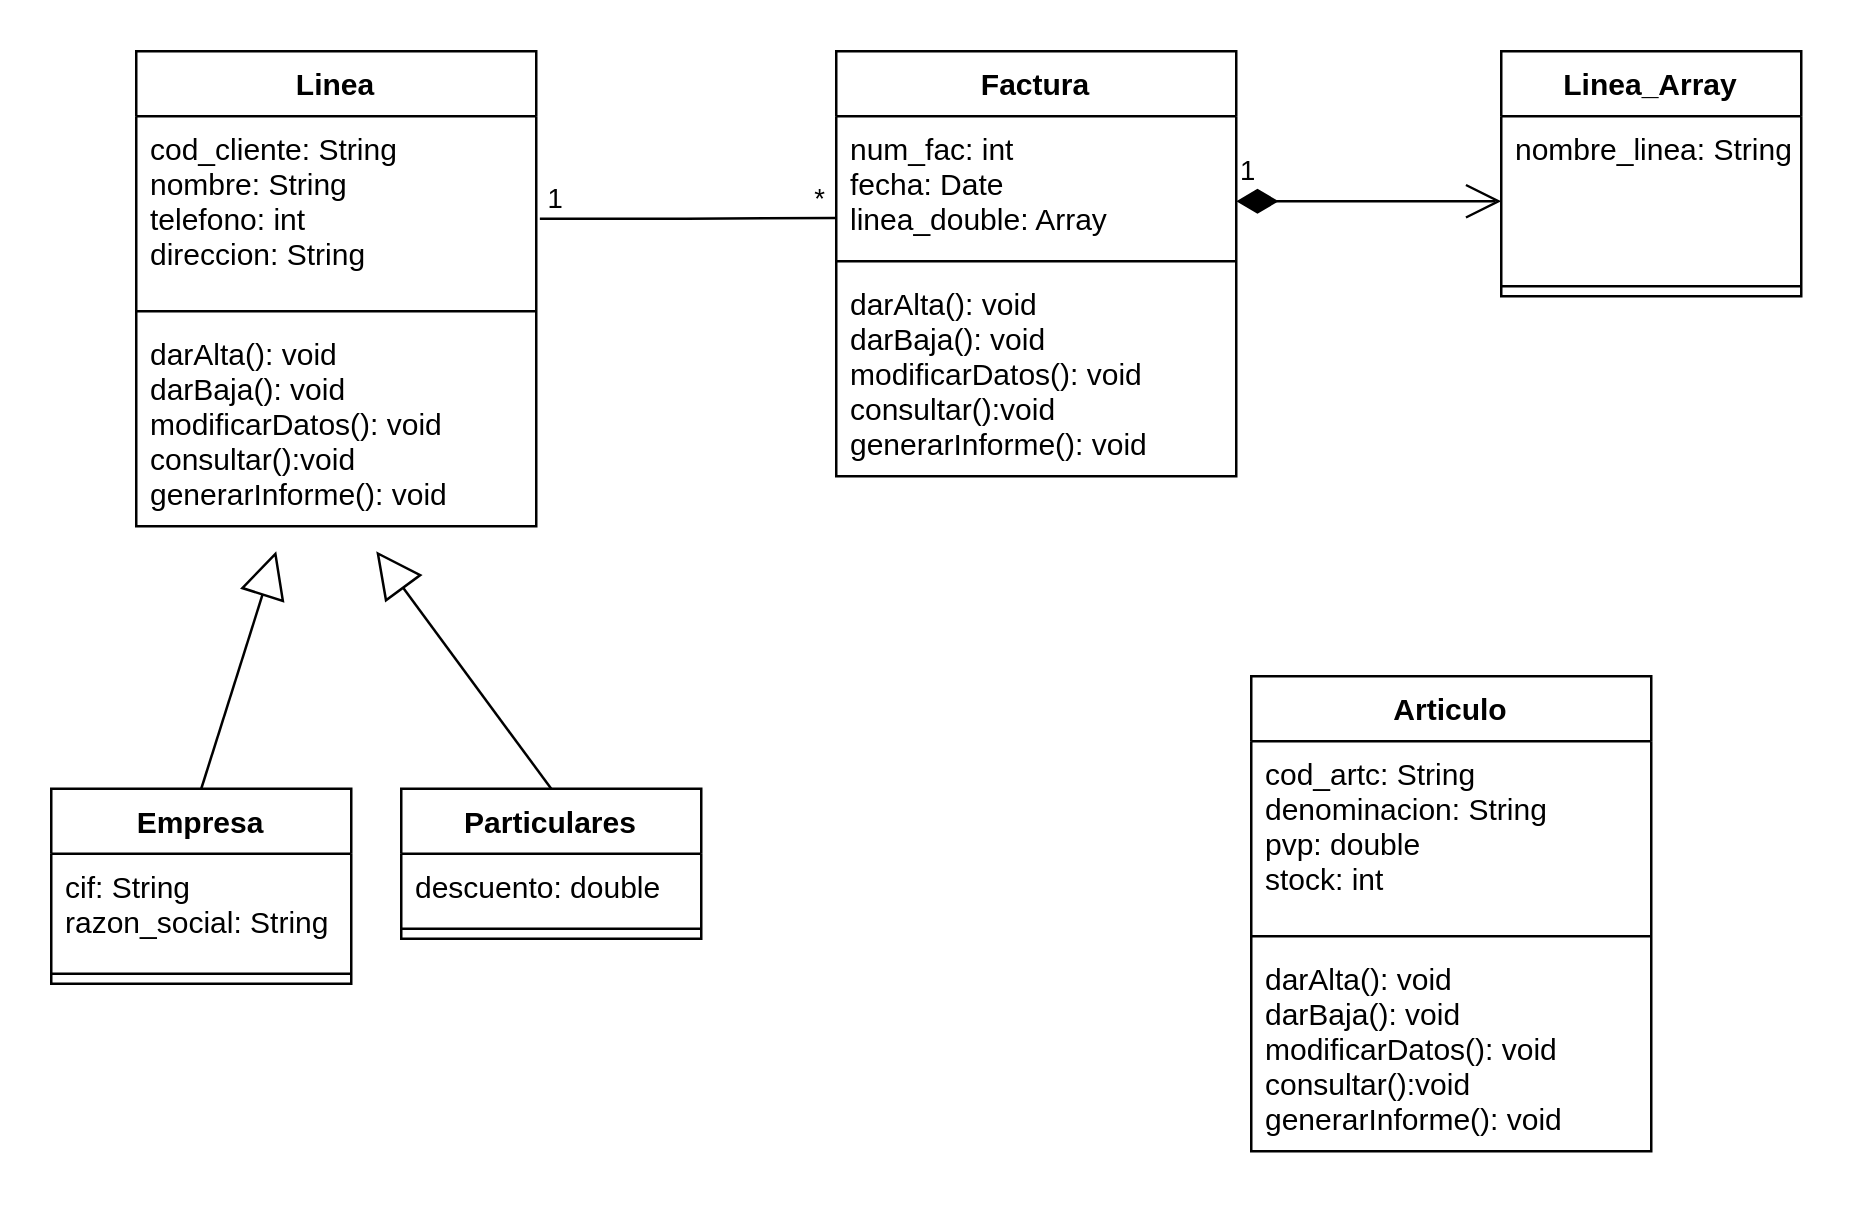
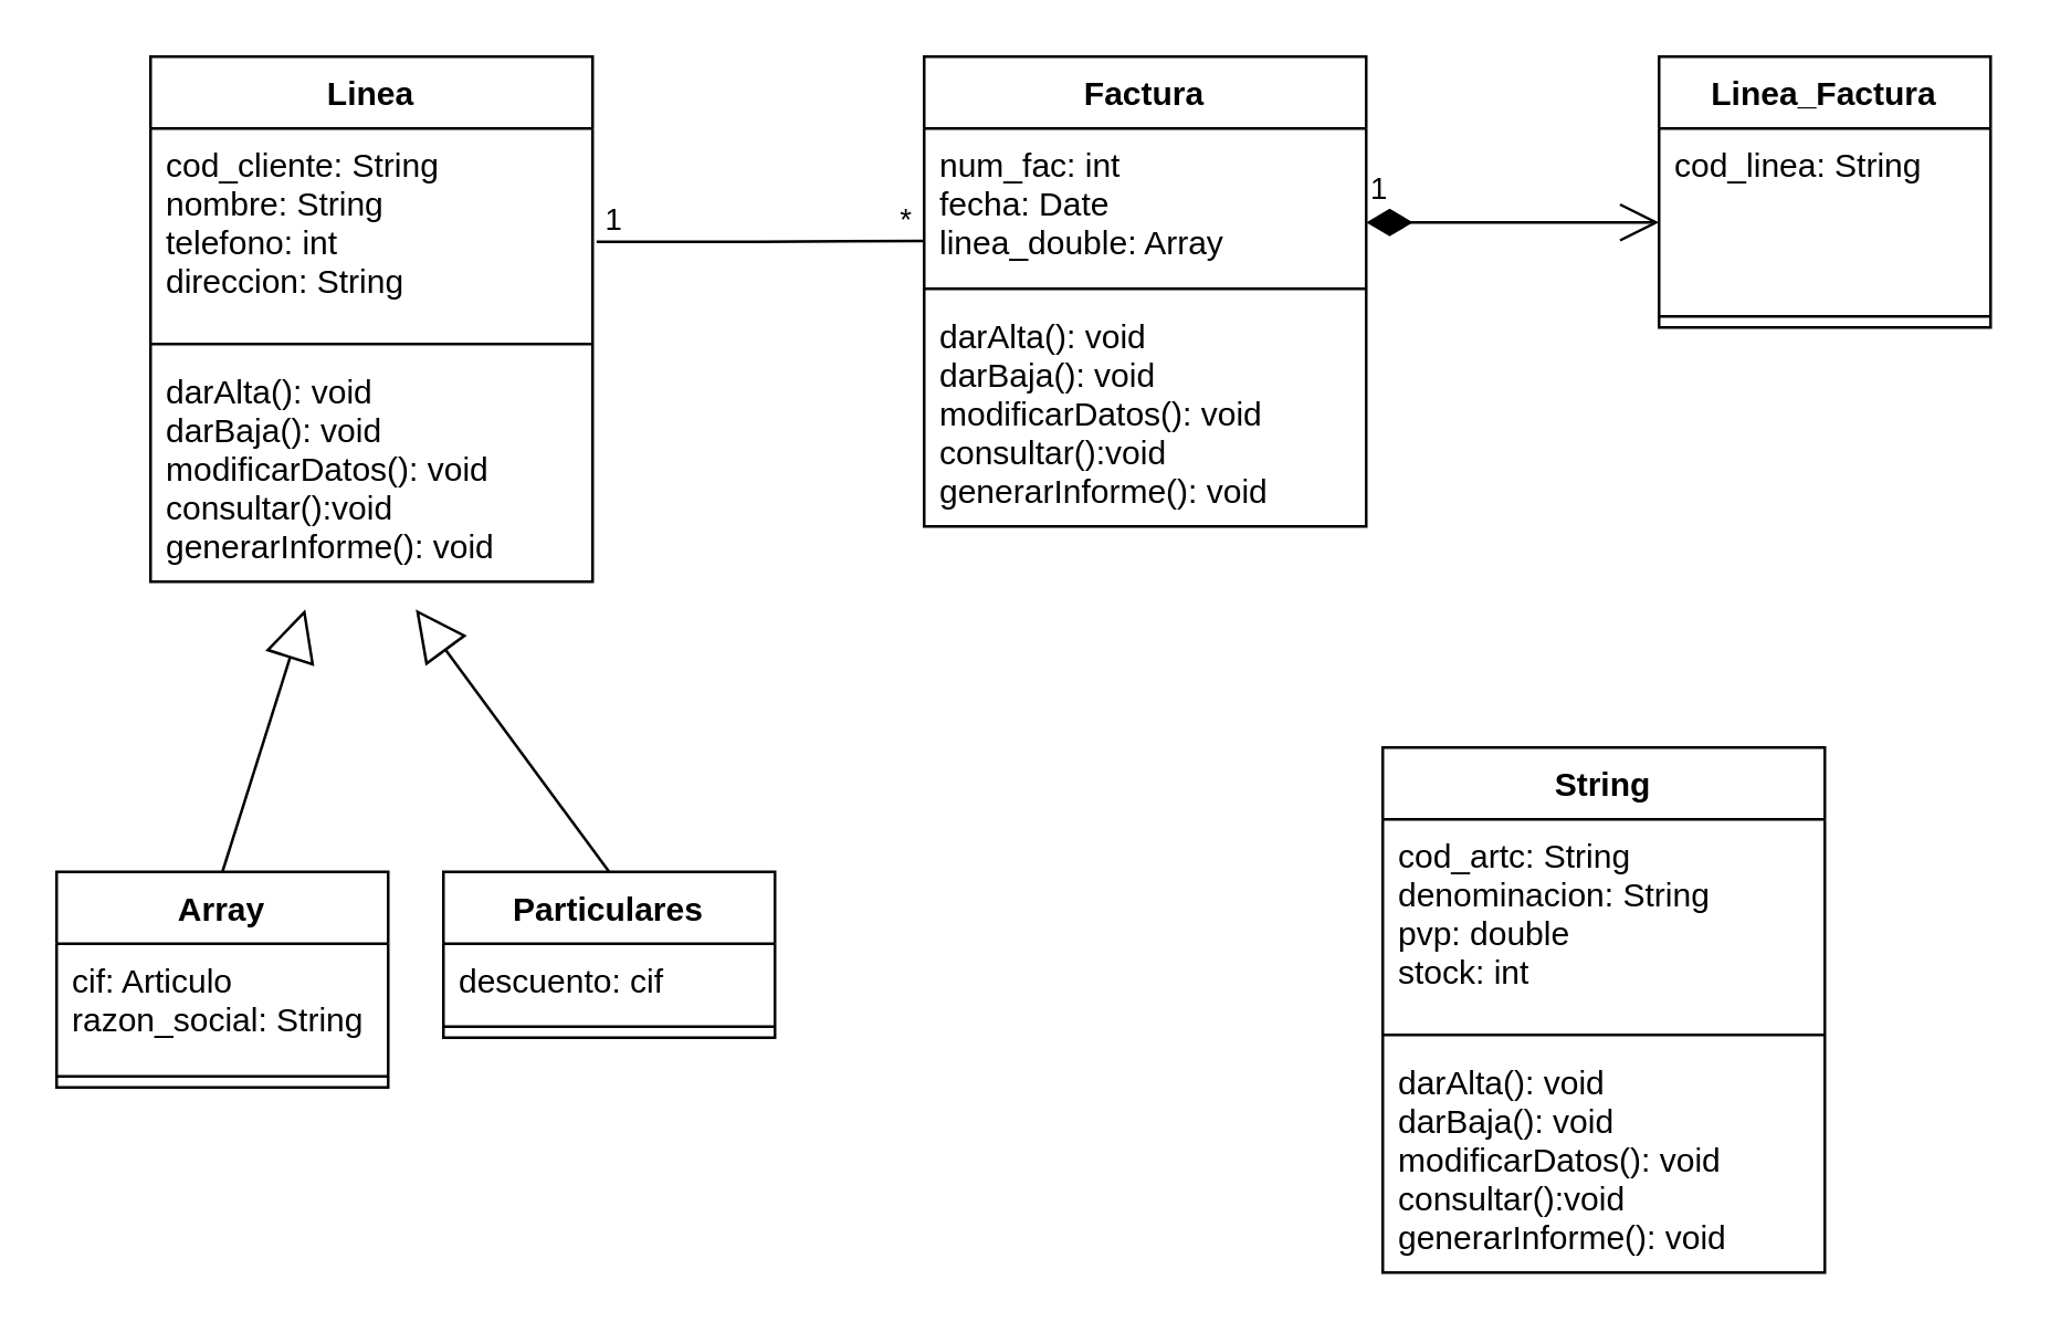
- <mxCell id="25" value="Linea_Array" style="swimlane;fontStyle=1;align=center;verticalAlign=top;childLayout=stackLayout;horizontal=1;startSize=26;horizontalStack=0;resizeParent=1;resizeParentMax=0;resizeLast=0;collapsible=1;marginBottom=0;" vertex="1" parent="1"><mxGeometry x="600" y="20" width="120" height="98" as="geometry" /></mxCell>
+ <mxCell id="25" value="Linea_Factura" style="swimlane;fontStyle=1;align=center;verticalAlign=top;childLayout=stackLayout;horizontal=1;startSize=26;horizontalStack=0;resizeParent=1;resizeParentMax=0;resizeLast=0;collapsible=1;marginBottom=0;" vertex="1" parent="1"><mxGeometry x="600" y="20" width="120" height="98" as="geometry" /></mxCell>
- <mxCell id="26" value="nombre_linea: String&#10;" style="text;strokeColor=none;fillColor=none;align=left;verticalAlign=top;spacingLeft=4;spacingRight=4;overflow=hidden;rotatable=0;points=[[0,0.5],[1,0.5]];portConstraint=eastwest;" vertex="1" parent="25"><mxGeometry y="26" width="120" height="64" as="geometry" /></mxCell>
+ <mxCell id="26" value="cod_linea: String&#10;" style="text;strokeColor=none;fillColor=none;align=left;verticalAlign=top;spacingLeft=4;spacingRight=4;overflow=hidden;rotatable=0;points=[[0,0.5],[1,0.5]];portConstraint=eastwest;" vertex="1" parent="25"><mxGeometry y="26" width="120" height="64" as="geometry" /></mxCell>
- <mxCell id="6" value="Articulo" style="swimlane;fontStyle=1;align=center;verticalAlign=top;childLayout=stackLayout;horizontal=1;startSize=26;horizontalStack=0;resizeParent=1;resizeParentMax=0;resizeLast=0;collapsible=1;marginBottom=0;" vertex="1" parent="1"><mxGeometry x="500" y="270" width="160" height="190" as="geometry" /></mxCell>
+ <mxCell id="6" value="String" style="swimlane;fontStyle=1;align=center;verticalAlign=top;childLayout=stackLayout;horizontal=1;startSize=26;horizontalStack=0;resizeParent=1;resizeParentMax=0;resizeLast=0;collapsible=1;marginBottom=0;" vertex="1" parent="1"><mxGeometry x="500" y="270" width="160" height="190" as="geometry" /></mxCell>
- <mxCell id="14" value="Empresa" style="swimlane;fontStyle=1;align=center;verticalAlign=top;childLayout=stackLayout;horizontal=1;startSize=26;horizontalStack=0;resizeParent=1;resizeParentMax=0;resizeLast=0;collapsible=1;marginBottom=0;" vertex="1" parent="1"><mxGeometry x="20" y="315" width="120" height="78" as="geometry" /></mxCell>
+ <mxCell id="14" value="Array" style="swimlane;fontStyle=1;align=center;verticalAlign=top;childLayout=stackLayout;horizontal=1;startSize=26;horizontalStack=0;resizeParent=1;resizeParentMax=0;resizeLast=0;collapsible=1;marginBottom=0;" vertex="1" parent="1"><mxGeometry x="20" y="315" width="120" height="78" as="geometry" /></mxCell>
- <mxCell id="15" value="cif: String&#10;razon_social: String" style="text;strokeColor=none;fillColor=none;align=left;verticalAlign=top;spacingLeft=4;spacingRight=4;overflow=hidden;rotatable=0;points=[[0,0.5],[1,0.5]];portConstraint=eastwest;" vertex="1" parent="14"><mxGeometry y="26" width="120" height="44" as="geometry" /></mxCell>
+ <mxCell id="15" value="cif: Articulo&#10;razon_social: String" style="text;strokeColor=none;fillColor=none;align=left;verticalAlign=top;spacingLeft=4;spacingRight=4;overflow=hidden;rotatable=0;points=[[0,0.5],[1,0.5]];portConstraint=eastwest;" vertex="1" parent="14"><mxGeometry y="26" width="120" height="44" as="geometry" /></mxCell>
- <mxCell id="18" value="descuento: double" style="text;strokeColor=none;fillColor=none;align=left;verticalAlign=top;spacingLeft=4;spacingRight=4;overflow=hidden;rotatable=0;points=[[0,0.5],[1,0.5]];portConstraint=eastwest;" vertex="1" parent="17"><mxGeometry y="26" width="120" height="26" as="geometry" /></mxCell>
+ <mxCell id="18" value="descuento: cif" style="text;strokeColor=none;fillColor=none;align=left;verticalAlign=top;spacingLeft=4;spacingRight=4;overflow=hidden;rotatable=0;points=[[0,0.5],[1,0.5]];portConstraint=eastwest;" vertex="1" parent="17"><mxGeometry y="26" width="120" height="26" as="geometry" /></mxCell>
